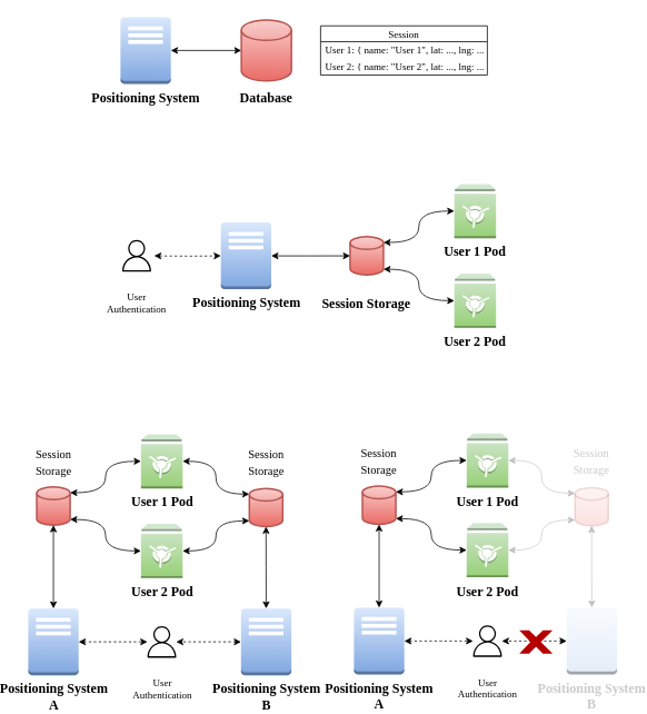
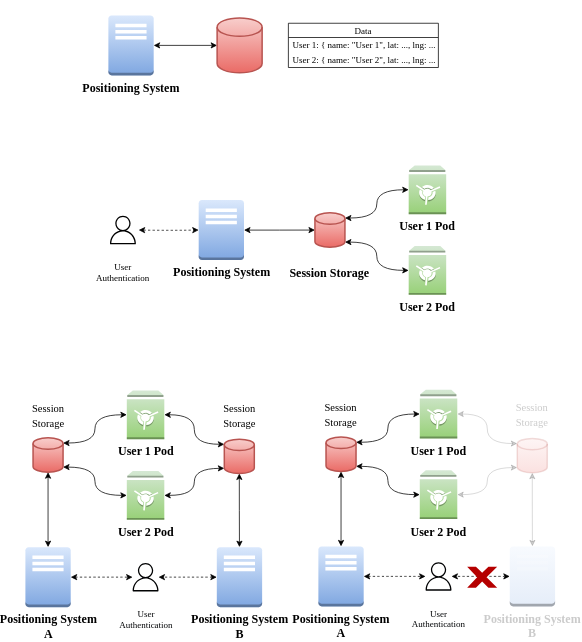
- <mxCell id="15" value="Session" style="swimlane;fontStyle=0;childLayout=stackLayout;horizontal=1;startSize=19;horizontalStack=0;resizeParent=1;resizeParentMax=0;resizeLast=0;collapsible=1;marginBottom=0;fontFamily=Garamond;fontSize=12;" parent="1" vertex="1"><mxGeometry x="371" y="30.5" width="200" height="59" as="geometry" /></mxCell>
+ <mxCell id="15" value="Data" style="swimlane;fontStyle=0;childLayout=stackLayout;horizontal=1;startSize=19;horizontalStack=0;resizeParent=1;resizeParentMax=0;resizeLast=0;collapsible=1;marginBottom=0;fontFamily=Garamond;fontSize=12;" parent="1" vertex="1"><mxGeometry x="371" y="30.5" width="200" height="59" as="geometry" /></mxCell>
- <mxCell id="6" value="Database" style="text;html=1;strokeColor=none;fillColor=none;align=center;verticalAlign=middle;whiteSpace=wrap;rounded=0;fontFamily=Garamond;fontSize=16;fontStyle=1" parent="4" vertex="1"><mxGeometry y="77.5" width="60" height="30" as="geometry" /></mxCell>
